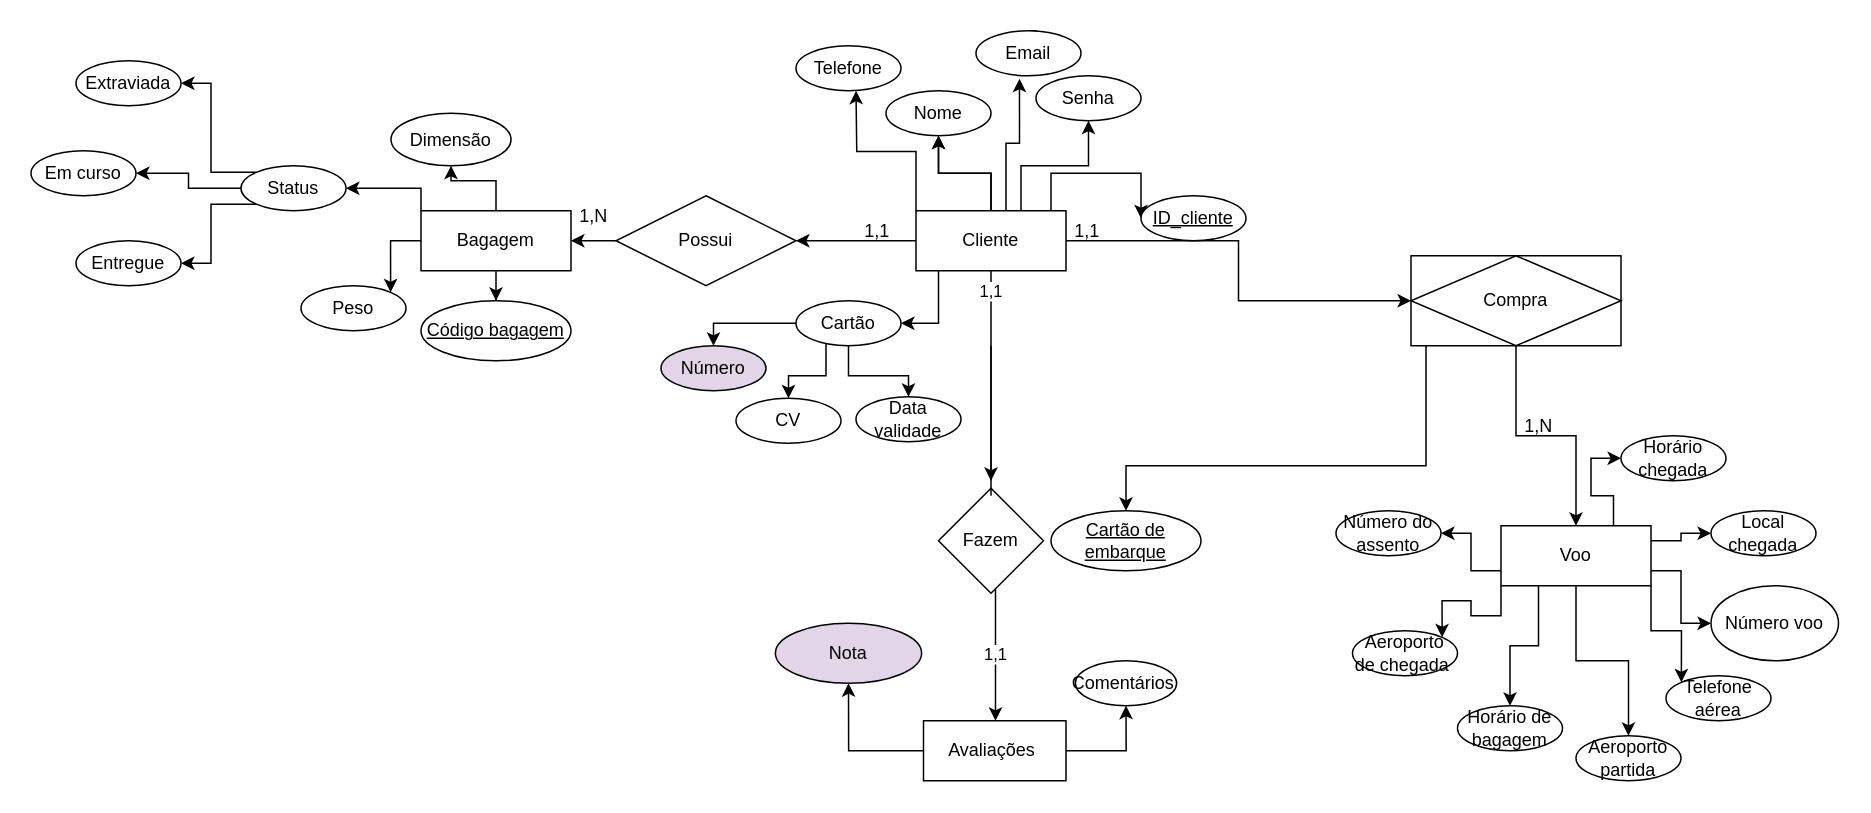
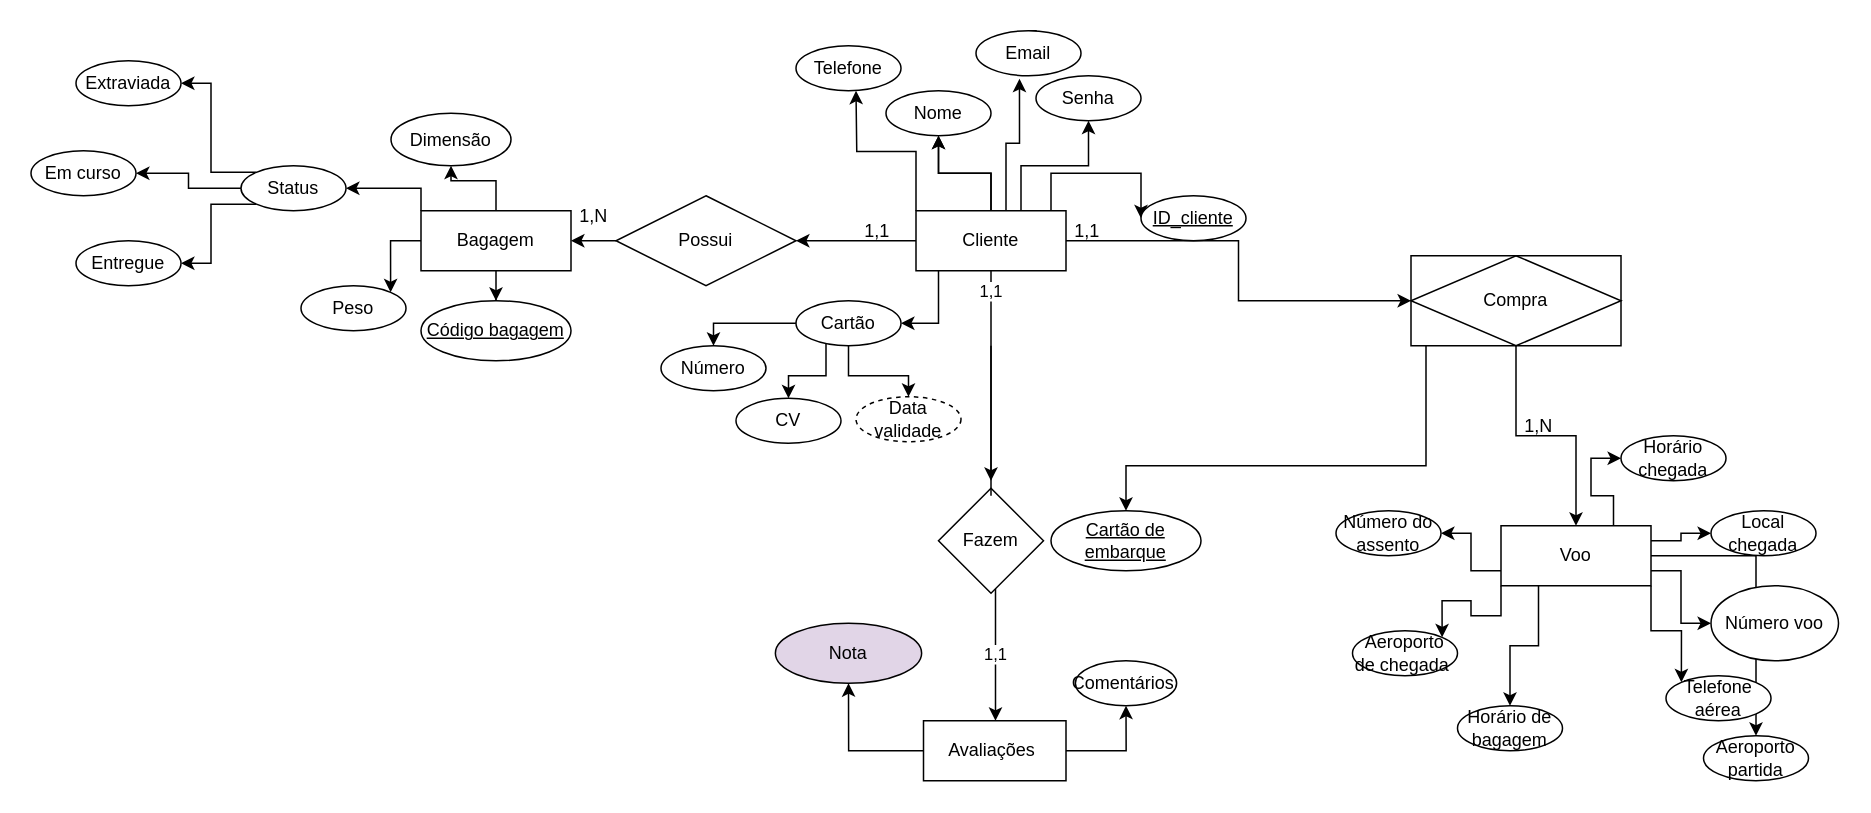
- <mxCell id="20" value="Número" style="ellipse;whiteSpace=wrap;html=1;align=center;fillColor=#e1d5e7;" vertex="1" parent="1"><mxGeometry x="440" y="230" width="70" height="30" as="geometry" /></mxCell>
+ <mxCell id="20" value="Número" style="ellipse;whiteSpace=wrap;html=1;align=center;" vertex="1" parent="1"><mxGeometry x="440" y="230" width="70" height="30" as="geometry" /></mxCell>
- <mxCell id="21" value="Data validade" style="ellipse;whiteSpace=wrap;html=1;align=center;" vertex="1" parent="1"><mxGeometry x="570" y="264" width="70" height="30" as="geometry" /></mxCell>
+ <mxCell id="21" value="Data validade" style="ellipse;whiteSpace=wrap;html=1;align=center;dashed=1;" vertex="1" parent="1"><mxGeometry x="570" y="264" width="70" height="30" as="geometry" /></mxCell>
- <mxCell id="47" value="Aeroporto partida" style="ellipse;whiteSpace=wrap;html=1;align=center;" vertex="1" parent="1"><mxGeometry x="1050" y="490" width="70" height="30" as="geometry" /></mxCell>
+ <mxCell id="47" value="Aeroporto partida" style="ellipse;whiteSpace=wrap;html=1;align=center;" vertex="1" parent="1"><mxGeometry x="1135" y="490" width="70" height="30" as="geometry" /></mxCell>
